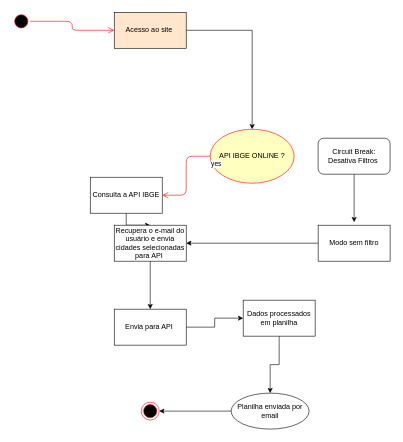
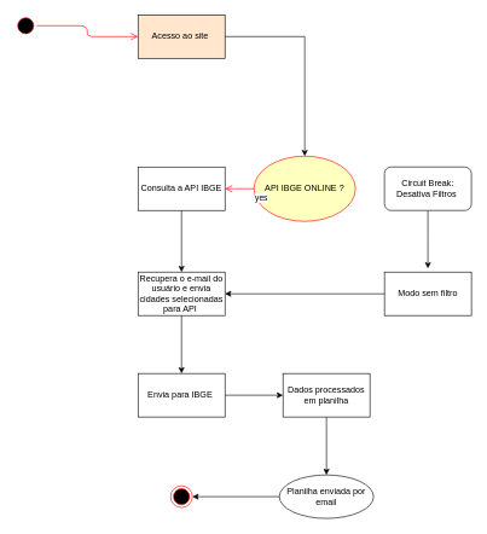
- <mxCell id="5" value="Consulta a API IBGE" style="whiteSpace=wrap;html=1;verticalAlign=middle;" parent="1" vertex="1"><mxGeometry x="150" y="295" width="120" height="60" as="geometry" /></mxCell>
+ <mxCell id="5" value="Consulta a API IBGE" style="whiteSpace=wrap;html=1;verticalAlign=middle;" parent="1" vertex="1"><mxGeometry x="190" y="230" width="120" height="60" as="geometry" /></mxCell>
- <mxCell id="18" value="Dados processados em planilha" style="whiteSpace=wrap;html=1;" vertex="1" parent="1"><mxGeometry x="405" y="500" width="120" height="60" as="geometry" /></mxCell>
+ <mxCell id="18" value="Dados processados em planilha" style="whiteSpace=wrap;html=1;" vertex="1" parent="1"><mxGeometry x="390" y="515" width="120" height="60" as="geometry" /></mxCell>
- <mxCell id="11" value="Envia para API&amp;nbsp;" style="whiteSpace=wrap;html=1;" parent="1" vertex="1"><mxGeometry x="190" y="515" width="120" height="60" as="geometry" /></mxCell>
+ <mxCell id="11" value="Envia para IBGE&amp;nbsp;" style="whiteSpace=wrap;html=1;" parent="1" vertex="1"><mxGeometry x="190" y="515" width="120" height="60" as="geometry" /></mxCell>
